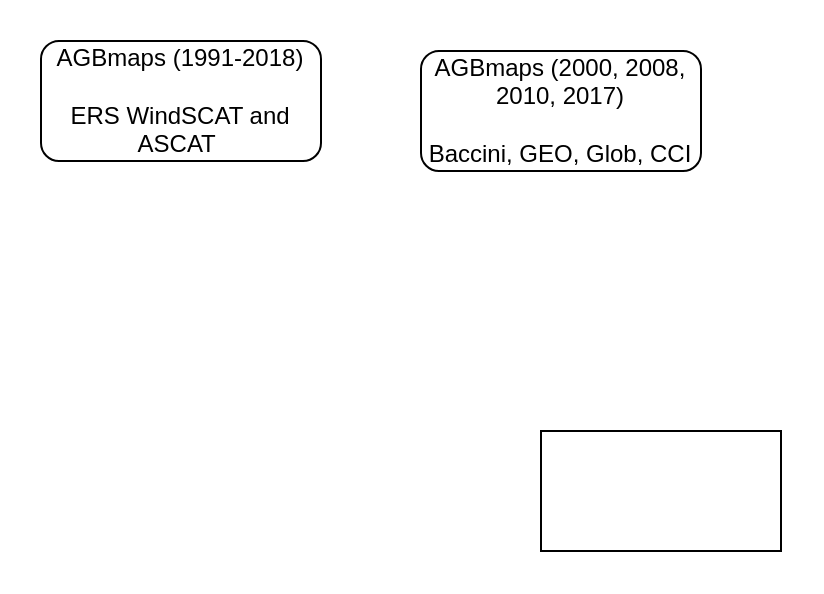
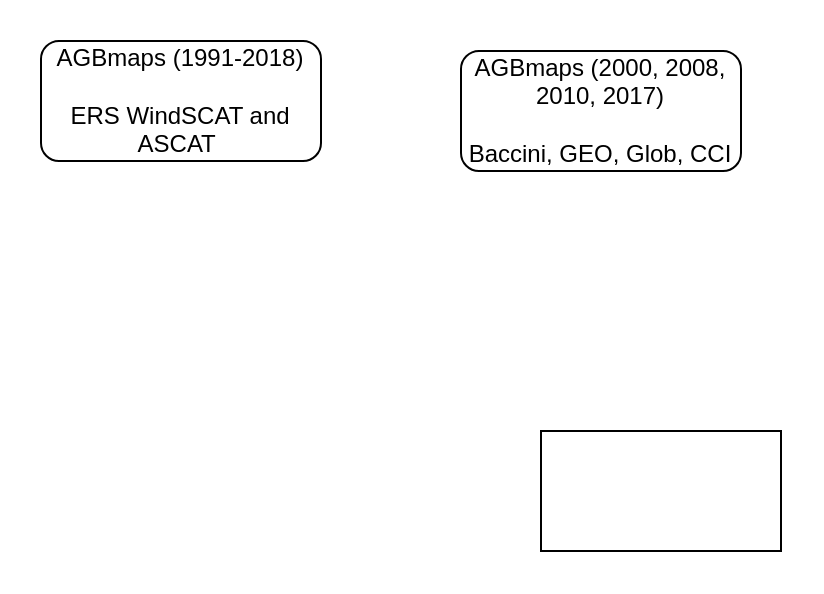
- <mxCell id="4" value="AGBmaps (2000, 2008, 2010, 2017)&lt;br&gt;&lt;br&gt;Baccini, GEO, Glob, CCI&lt;br&gt;" style="rounded=1;whiteSpace=wrap;html=1;" vertex="1" parent="1"><mxGeometry x="210" y="25" width="140" height="60" as="geometry" /></mxCell>
+ <mxCell id="4" value="AGBmaps (2000, 2008, 2010, 2017)&lt;br&gt;&lt;br&gt;Baccini, GEO, Glob, CCI&lt;br&gt;" style="rounded=1;whiteSpace=wrap;html=1;" vertex="1" parent="1"><mxGeometry x="230" y="25" width="140" height="60" as="geometry" /></mxCell>
